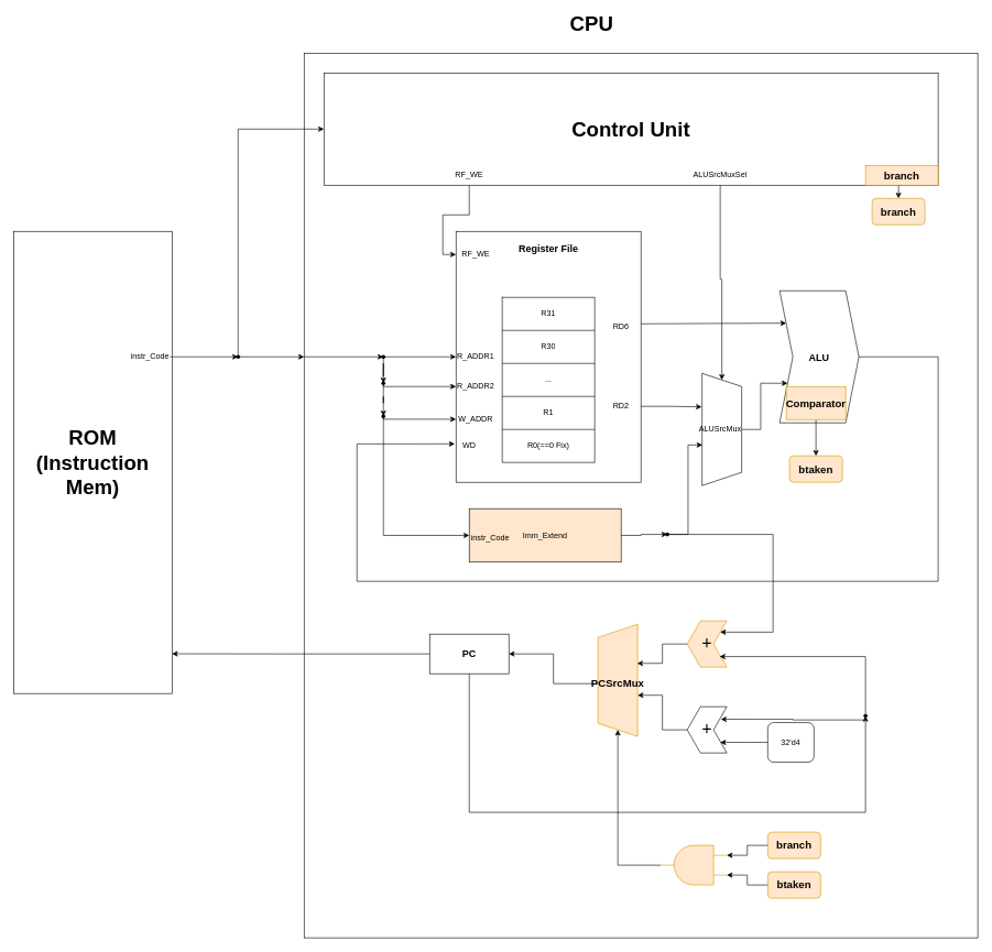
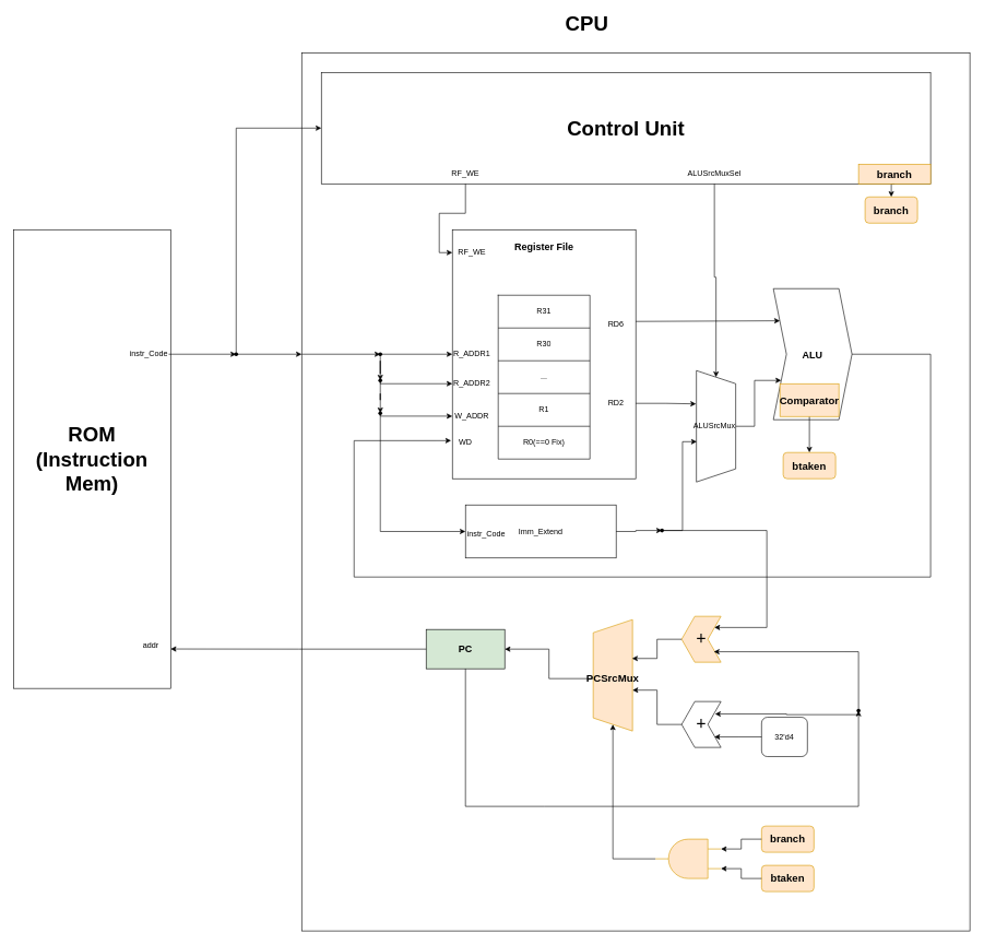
- <mxCell id="48" value="Imm_Extend" style="rounded=0;whiteSpace=wrap;html=1;fillColor=#ffe6cc;" parent="1" vertex="1"><mxGeometry x="710" y="770" width="230" height="81" as="geometry" /></mxCell>
+ <mxCell id="48" value="Imm_Extend" style="rounded=0;whiteSpace=wrap;html=1;" parent="1" vertex="1"><mxGeometry x="710" y="770" width="230" height="81" as="geometry" /></mxCell>
+ <mxCell id="30" value="addr" style="text;html=1;align=center;verticalAlign=middle;whiteSpace=wrap;rounded=0;" parent="1" vertex="1"><mxGeometry x="200" y="970" width="60" height="30" as="geometry" /></mxCell>
- <mxCell id="27" value="PC" style="rounded=0;whiteSpace=wrap;html=1;fontStyle=1;fontSize=15;" parent="1" vertex="1"><mxGeometry x="650" y="960" width="120" height="60" as="geometry" /></mxCell>
+ <mxCell id="27" value="PC" style="rounded=0;whiteSpace=wrap;html=1;fontStyle=1;fontSize=15;fillColor=#d5e8d4;" parent="1" vertex="1"><mxGeometry x="650" y="960" width="120" height="60" as="geometry" /></mxCell>
